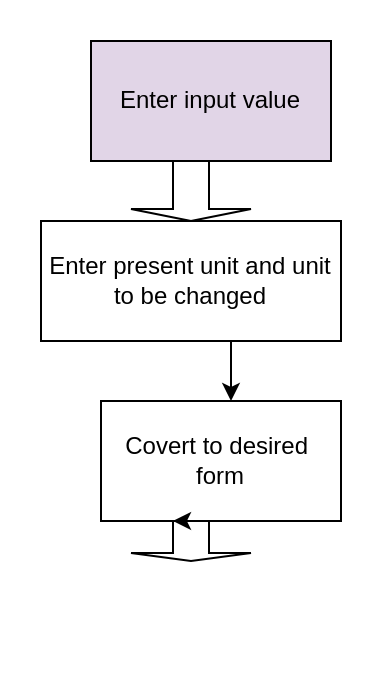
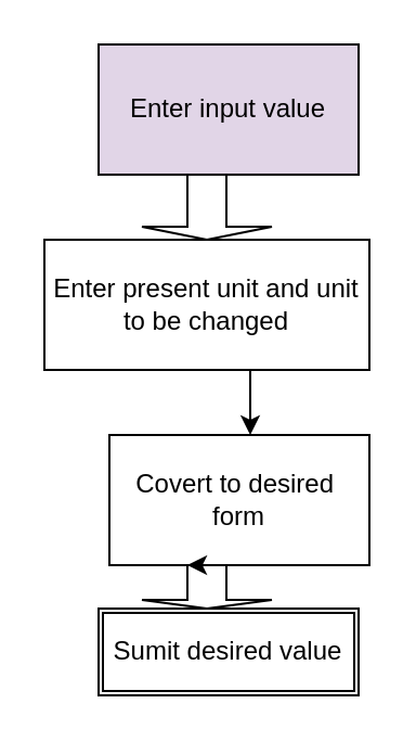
+ <mxCell id="8" value="Sumit desired value" style="shape=ext;double=1;rounded=0;whiteSpace=wrap;html=1;" vertex="1" parent="1"><mxGeometry x="45" y="280" width="120" height="40" as="geometry" /></mxCell>
